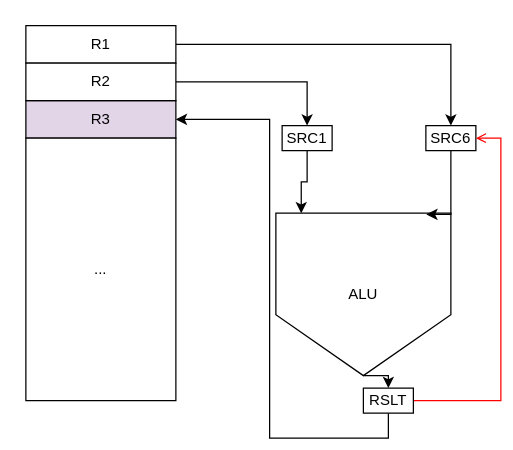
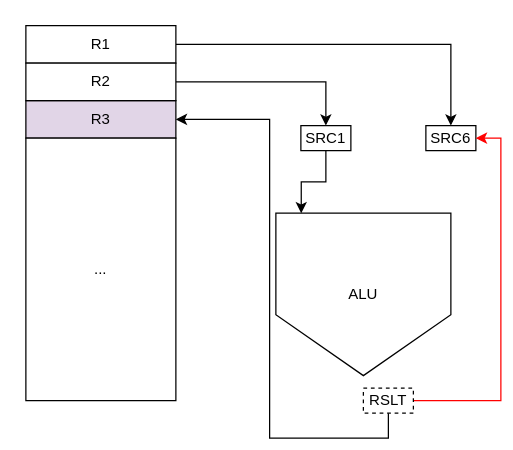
- <mxCell id="6" value="SRC1" style="rounded=0;whiteSpace=wrap;html=1;" vertex="1" parent="1"><mxGeometry x="225" y="100" width="40" height="20" as="geometry" /></mxCell>
+ <mxCell id="6" value="SRC1" style="rounded=0;whiteSpace=wrap;html=1;" vertex="1" parent="1"><mxGeometry x="240" y="100" width="40" height="20" as="geometry" /></mxCell>
- <mxCell id="15" style="edgeStyle=orthogonalEdgeStyle;rounded=0;orthogonalLoop=1;jettySize=auto;html=1;exitX=1;exitY=0.5;exitDx=0;exitDy=0;entryX=1;entryY=0.5;entryDx=0;entryDy=0;strokeColor=#FF0000;endArrow=open;" edge="1" parent="1" source="16" target="8"><mxGeometry relative="1" as="geometry" /></mxCell>
+ <mxCell id="15" style="edgeStyle=orthogonalEdgeStyle;rounded=0;orthogonalLoop=1;jettySize=auto;html=1;exitX=1;exitY=0.5;exitDx=0;exitDy=0;entryX=1;entryY=0.5;entryDx=0;entryDy=0;strokeColor=#FF0000;" edge="1" parent="1" source="16" target="8"><mxGeometry relative="1" as="geometry" /></mxCell>
- <mxCell id="7" style="edgeStyle=orthogonalEdgeStyle;rounded=0;orthogonalLoop=1;jettySize=auto;html=1;exitX=0.5;exitY=1;exitDx=0;exitDy=0;entryX=0.86;entryY=0.008;entryDx=0;entryDy=0;entryPerimeter=0;" edge="1" parent="1" source="8" target="4"><mxGeometry relative="1" as="geometry"><Array as="points"><mxPoint x="360" y="140" /><mxPoint x="360" y="140" /></Array></mxGeometry></mxCell>
- <mxCell id="3" style="edgeStyle=orthogonalEdgeStyle;rounded=0;orthogonalLoop=1;jettySize=auto;html=1;exitX=0.5;exitY=1;exitDx=0;exitDy=0;entryX=0.5;entryY=0;entryDx=0;entryDy=0;" edge="1" parent="1" source="4" target="16"><mxGeometry relative="1" as="geometry" /></mxCell>
- <mxCell id="16" value="RSLT" style="rounded=0;whiteSpace=wrap;html=1;" vertex="1" parent="1"><mxGeometry x="290" y="310" width="40" height="20" as="geometry" /></mxCell>
+ <mxCell id="16" value="RSLT" style="rounded=0;whiteSpace=wrap;html=1;dashed=1;" vertex="1" parent="1"><mxGeometry x="290" y="310" width="40" height="20" as="geometry" /></mxCell>
